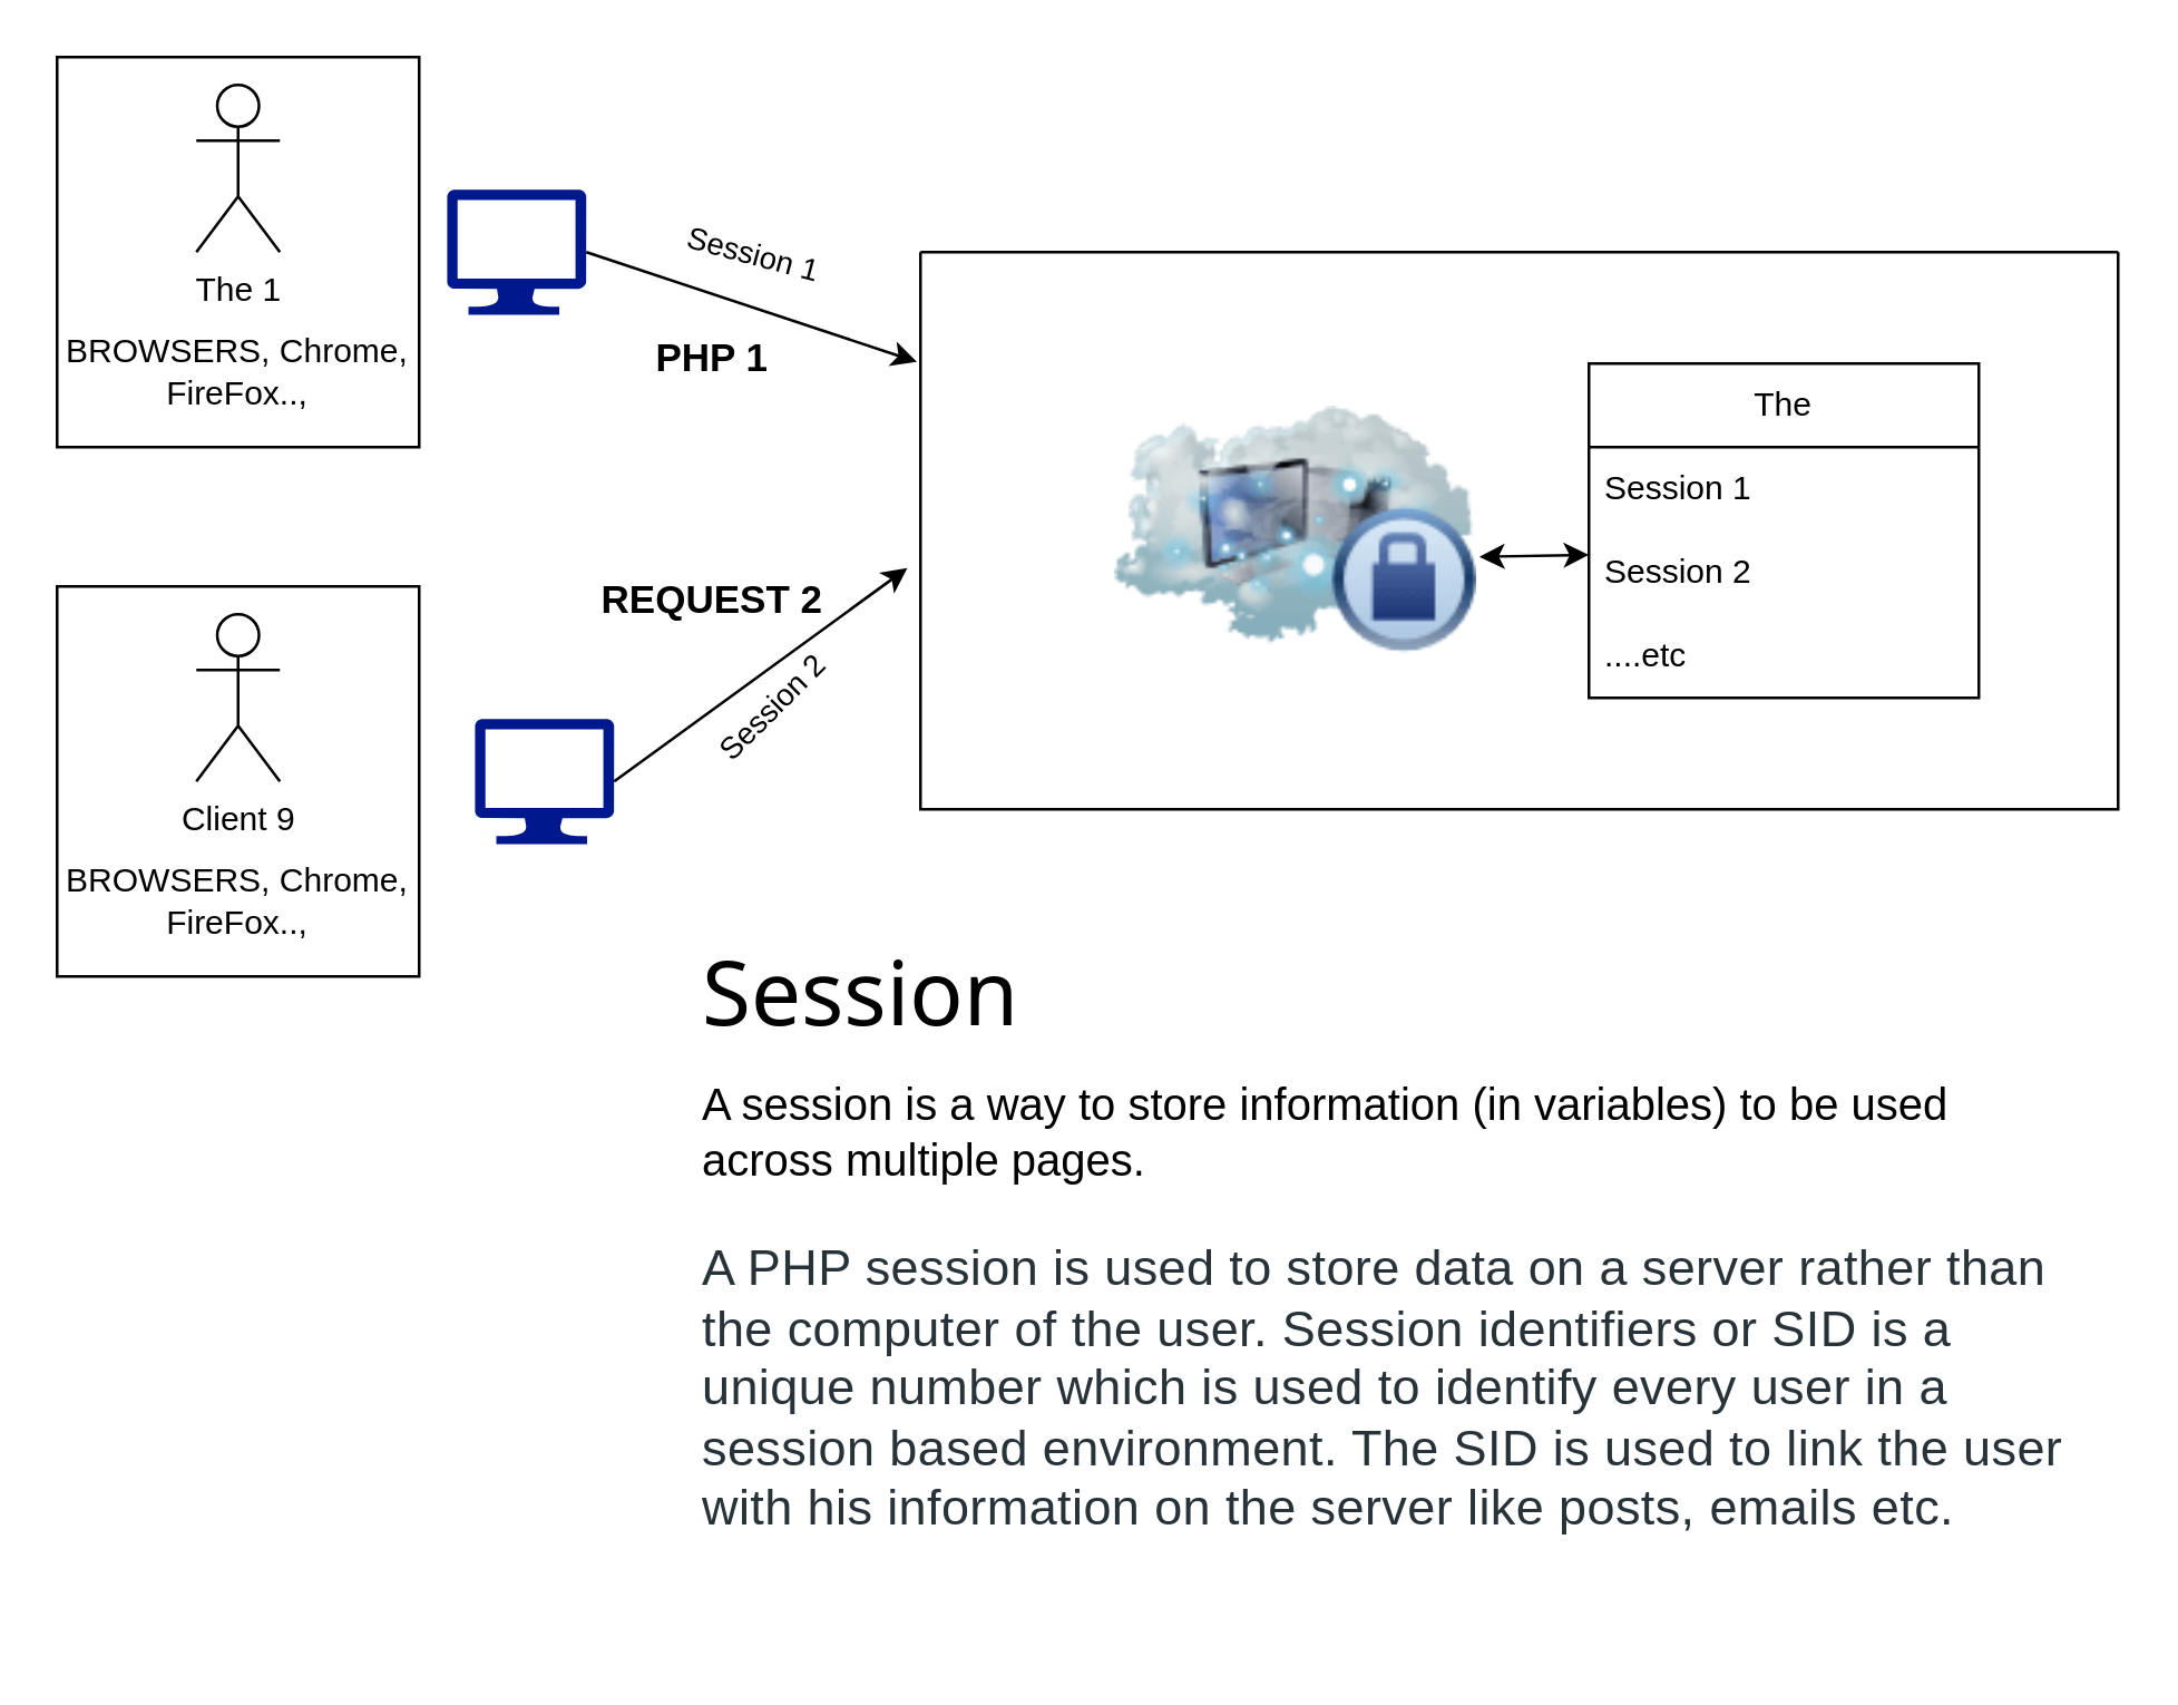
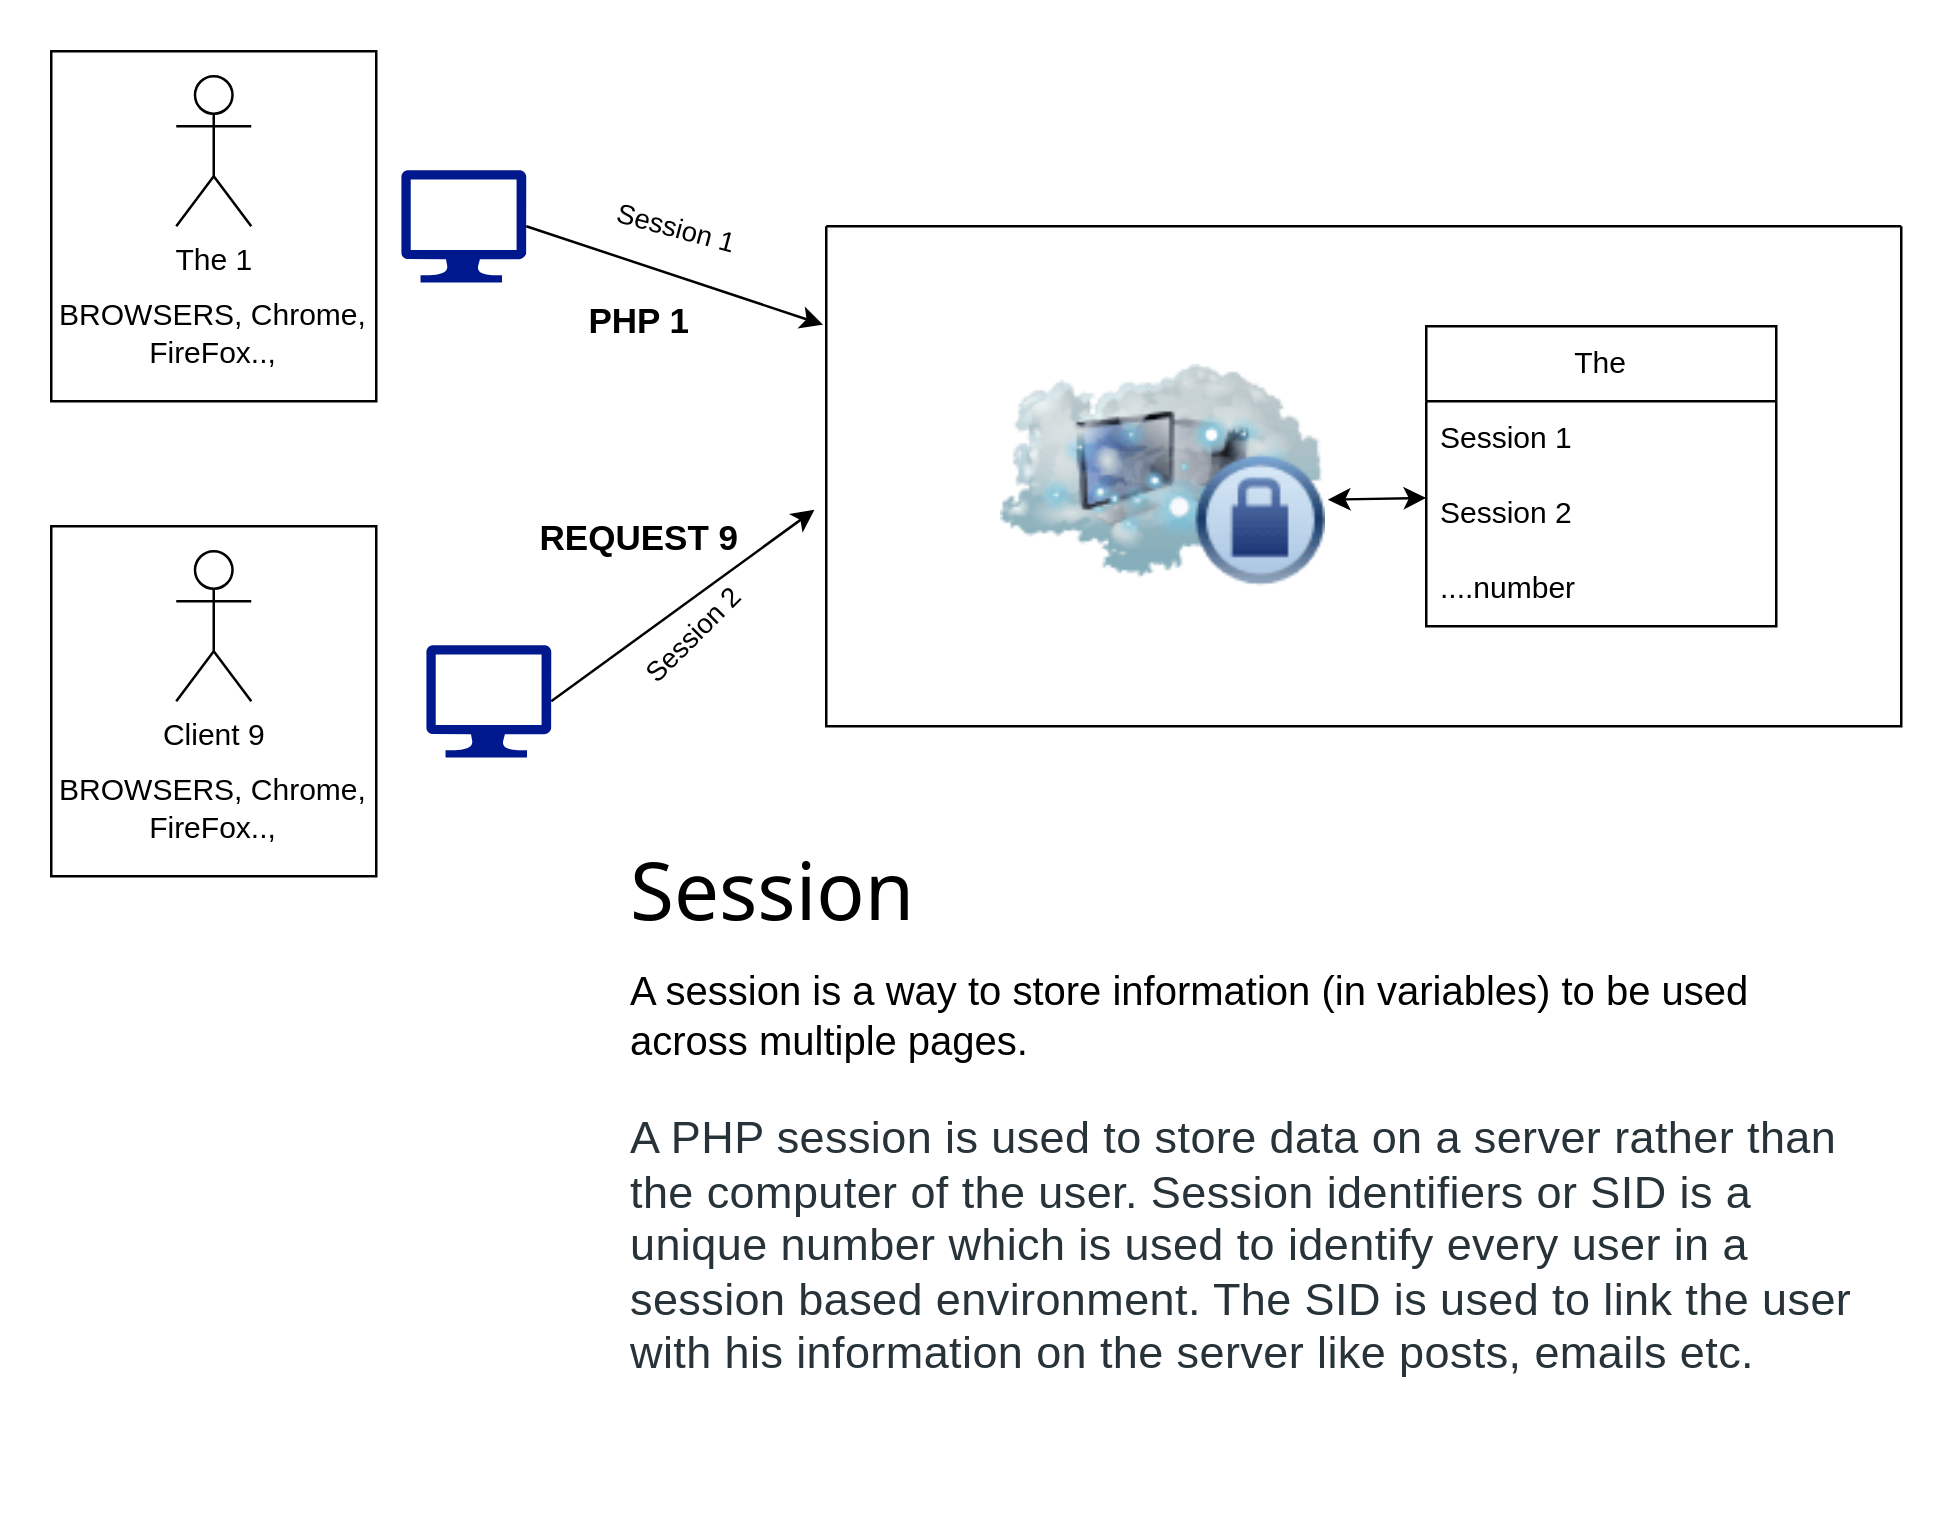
- <mxCell id="20" value="&lt;font style=&quot;font-size: 14px;&quot;&gt;&lt;b&gt;REQUEST 2&lt;/b&gt;&lt;/font&gt;" style="text;html=1;align=center;verticalAlign=middle;resizable=0;points=[];autosize=1;strokeColor=none;fillColor=none;" parent="1" vertex="1"><mxGeometry x="205" y="200" width="100" height="30" as="geometry" /></mxCell>
+ <mxCell id="20" value="&lt;font style=&quot;font-size: 14px;&quot;&gt;&lt;b&gt;REQUEST 9&lt;/b&gt;&lt;/font&gt;" style="text;html=1;align=center;verticalAlign=middle;resizable=0;points=[];autosize=1;strokeColor=none;fillColor=none;" parent="1" vertex="1"><mxGeometry x="205" y="200" width="100" height="30" as="geometry" /></mxCell>
- <mxCell id="11" value="....etc" style="text;strokeColor=none;fillColor=none;align=left;verticalAlign=middle;spacingLeft=4;spacingRight=4;overflow=hidden;points=[[0,0.5],[1,0.5]];portConstraint=eastwest;rotatable=0;whiteSpace=wrap;html=1;" parent="8" vertex="1"><mxGeometry y="90" width="140" height="30" as="geometry" /></mxCell>
+ <mxCell id="11" value="....number" style="text;strokeColor=none;fillColor=none;align=left;verticalAlign=middle;spacingLeft=4;spacingRight=4;overflow=hidden;points=[[0,0.5],[1,0.5]];portConstraint=eastwest;rotatable=0;whiteSpace=wrap;html=1;" parent="8" vertex="1"><mxGeometry y="90" width="140" height="30" as="geometry" /></mxCell>
